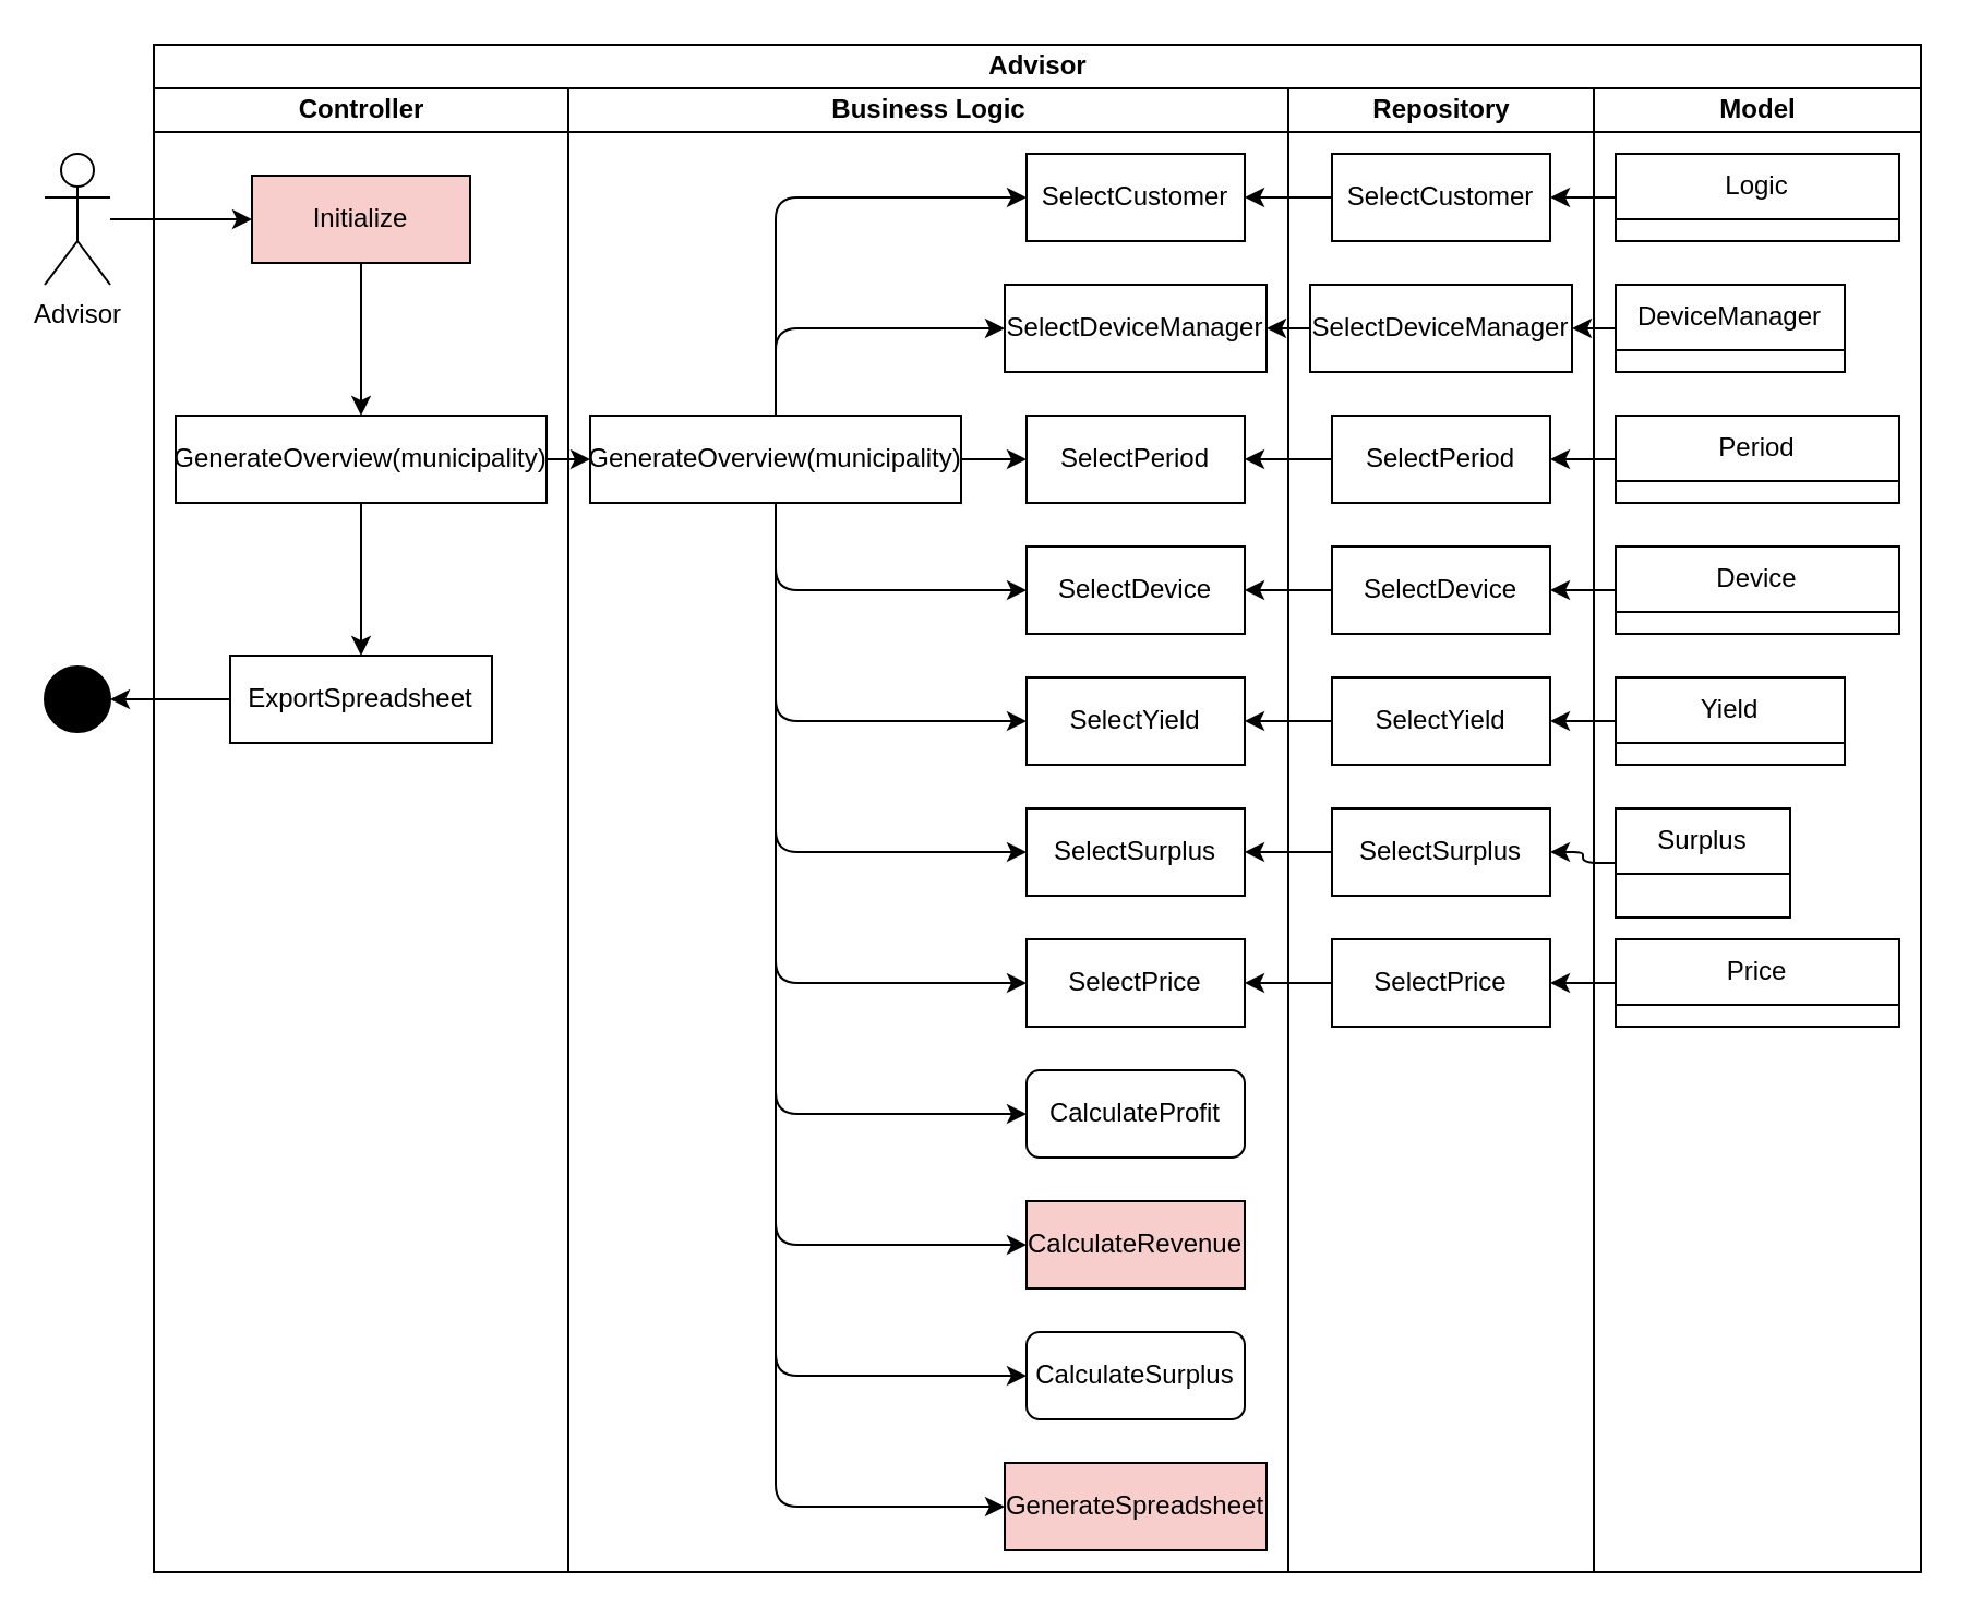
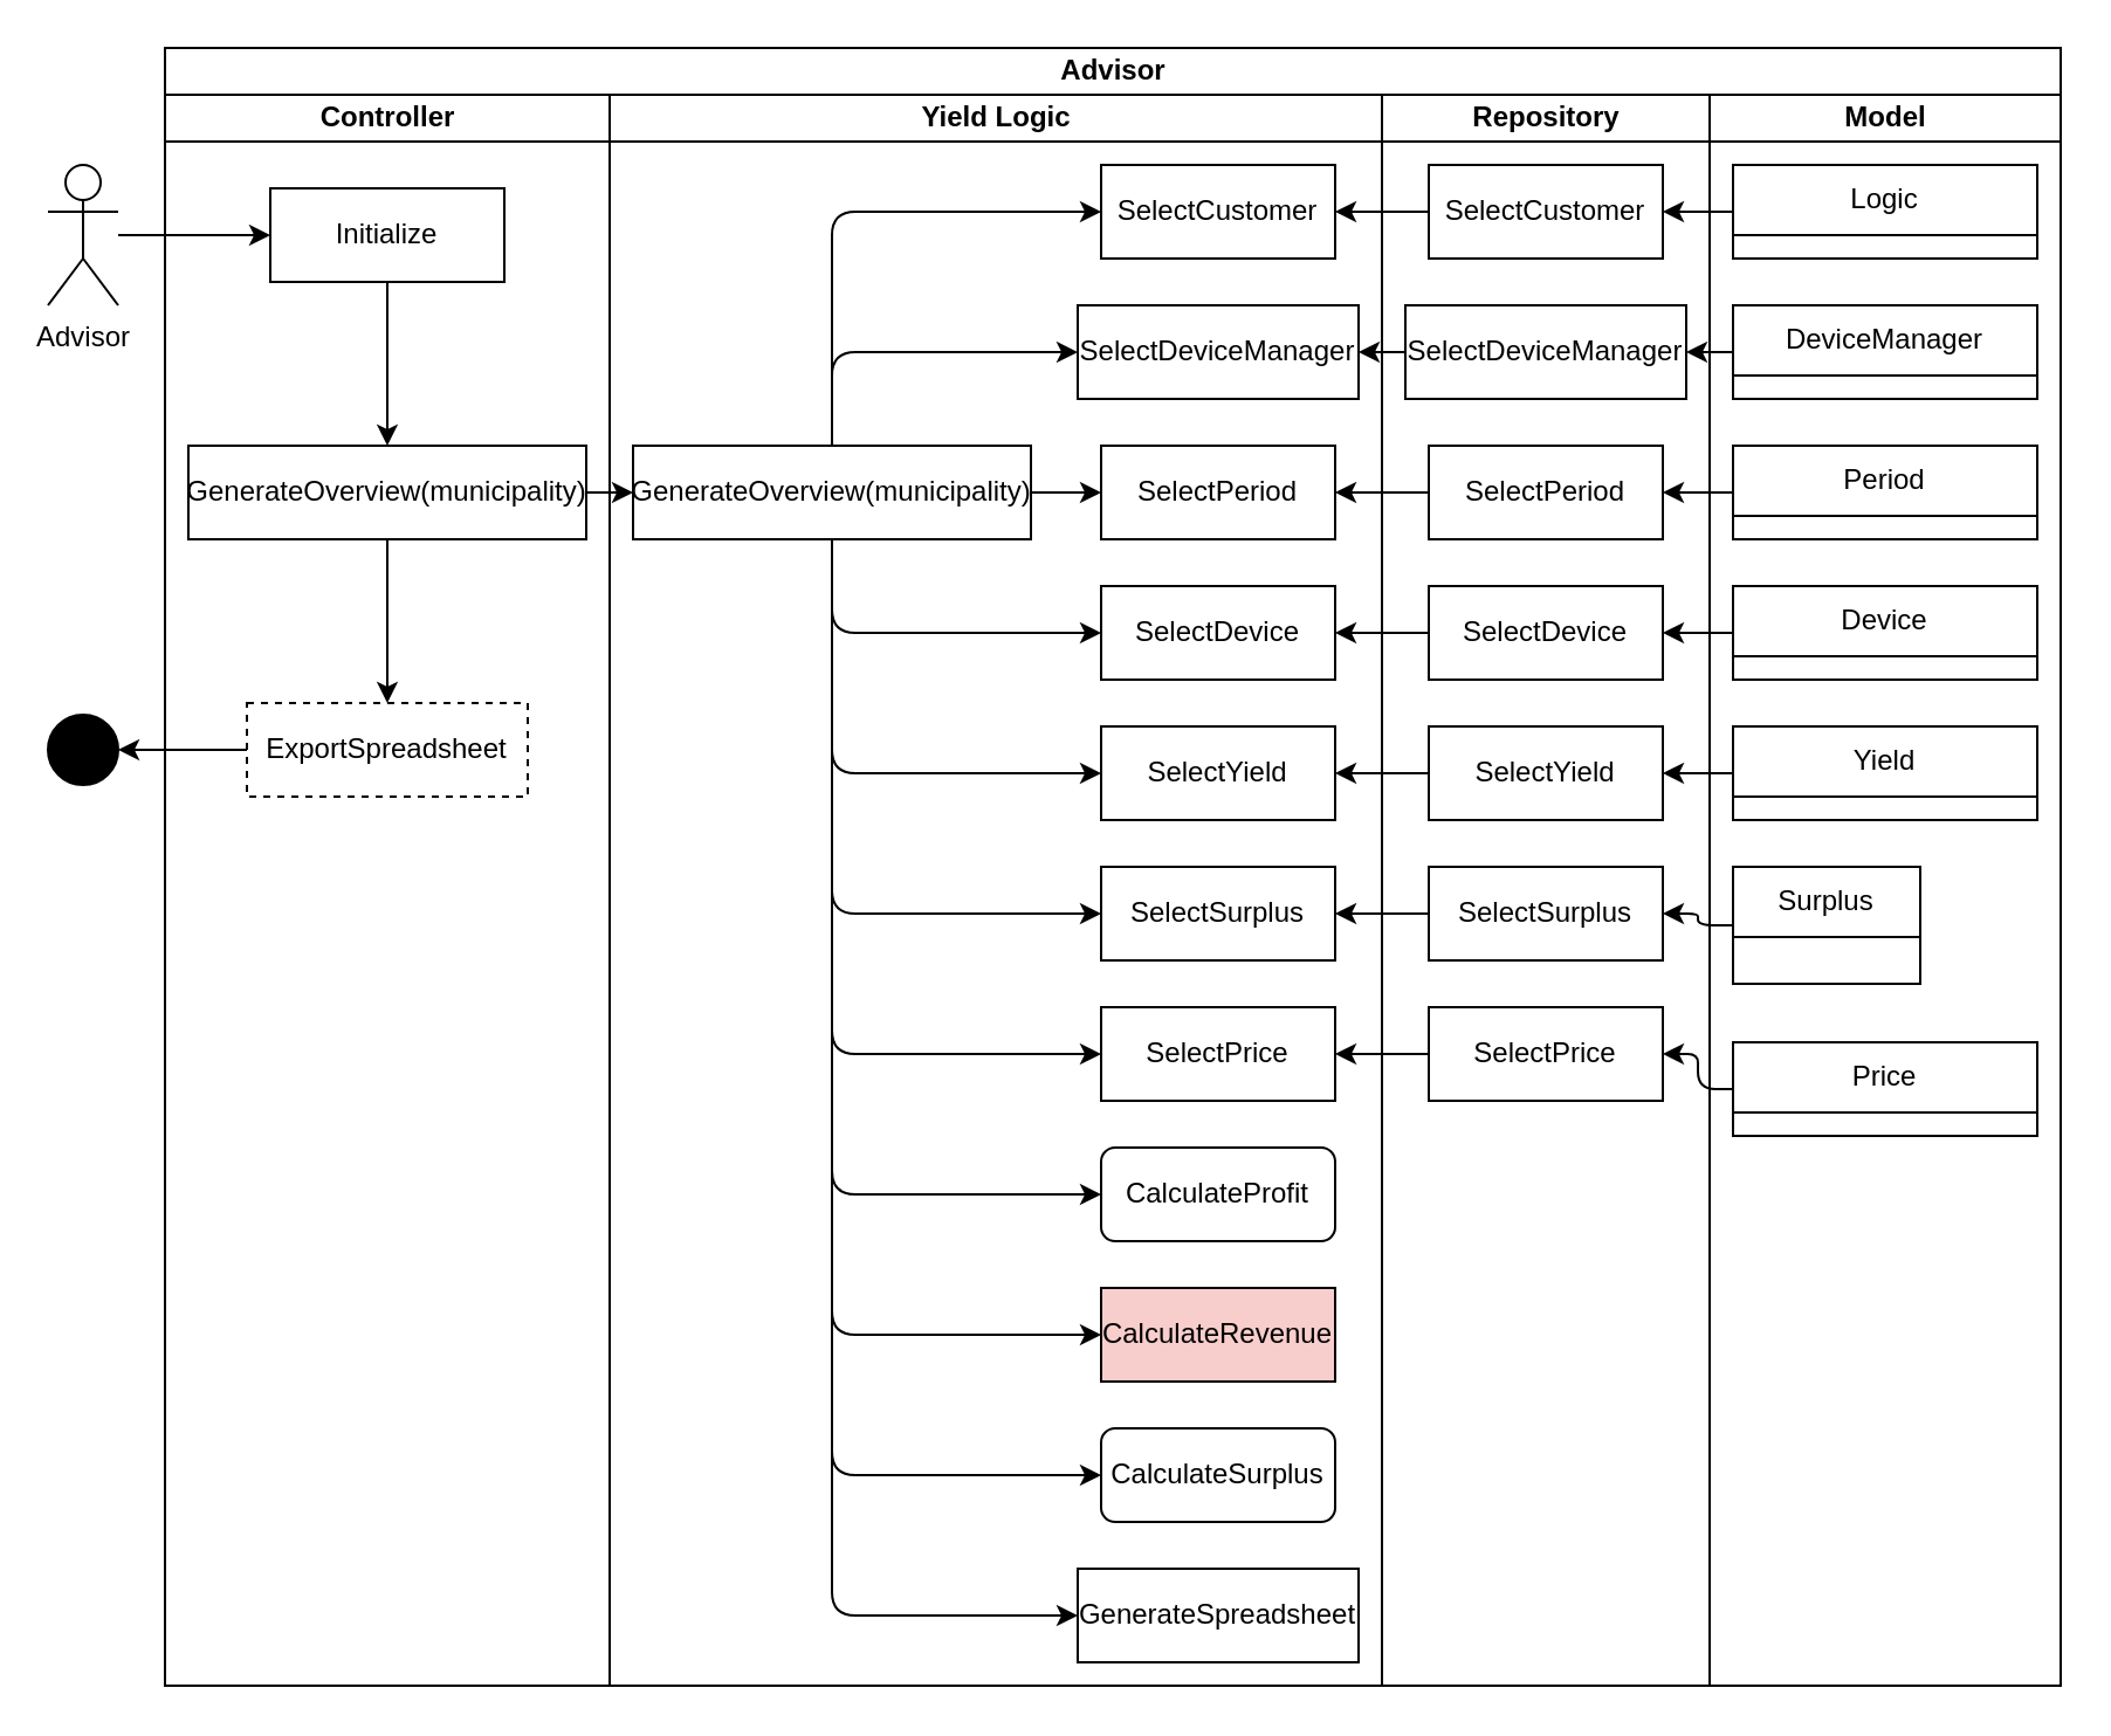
- <mxCell id="9" value="Business Logic" style="swimlane;startSize=20;html=1;" vertex="1" parent="2"><mxGeometry x="190" y="20" width="330" height="680" as="geometry" /></mxCell>
+ <mxCell id="9" value="Yield Logic" style="swimlane;startSize=20;html=1;" vertex="1" parent="2"><mxGeometry x="190" y="20" width="330" height="680" as="geometry" /></mxCell>
- <mxCell id="5" value="Initialize" style="rounded=0;whiteSpace=wrap;html=1;fillColor=#f8cecc;" vertex="1" parent="3"><mxGeometry x="45" y="40" width="100" height="40" as="geometry" /></mxCell>
+ <mxCell id="5" value="Initialize" style="rounded=0;whiteSpace=wrap;html=1;" vertex="1" parent="3"><mxGeometry x="45" y="40" width="100" height="40" as="geometry" /></mxCell>
- <mxCell id="43" value="DeviceManager" style="swimlane;fontStyle=0;childLayout=stackLayout;horizontal=1;startSize=30;horizontalStack=0;resizeParent=1;resizeParentMax=0;resizeLast=0;collapsible=1;marginBottom=0;whiteSpace=wrap;html=1;fontSize=12;" vertex="1" parent="41"><mxGeometry x="10" y="90" width="105" height="40" as="geometry" /></mxCell>
+ <mxCell id="43" value="DeviceManager" style="swimlane;fontStyle=0;childLayout=stackLayout;horizontal=1;startSize=30;horizontalStack=0;resizeParent=1;resizeParentMax=0;resizeLast=0;collapsible=1;marginBottom=0;whiteSpace=wrap;html=1;fontSize=12;" vertex="1" parent="41"><mxGeometry x="10" y="90" width="130" height="40" as="geometry" /></mxCell>
- <mxCell id="6" value="ExportSpreadsheet" style="rounded=0;whiteSpace=wrap;html=1;" vertex="1" parent="3"><mxGeometry x="35" y="260" width="120" height="40" as="geometry" /></mxCell>
+ <mxCell id="6" value="ExportSpreadsheet" style="rounded=0;whiteSpace=wrap;html=1;dashed=1;" vertex="1" parent="3"><mxGeometry x="35" y="260" width="120" height="40" as="geometry" /></mxCell>
- <mxCell id="46" value="Yield" style="swimlane;fontStyle=0;childLayout=stackLayout;horizontal=1;startSize=30;horizontalStack=0;resizeParent=1;resizeParentMax=0;resizeLast=0;collapsible=1;marginBottom=0;whiteSpace=wrap;html=1;fontSize=12;" vertex="1" parent="41"><mxGeometry x="10" y="270" width="105" height="40" as="geometry" /></mxCell>
+ <mxCell id="46" value="Yield" style="swimlane;fontStyle=0;childLayout=stackLayout;horizontal=1;startSize=30;horizontalStack=0;resizeParent=1;resizeParentMax=0;resizeLast=0;collapsible=1;marginBottom=0;whiteSpace=wrap;html=1;fontSize=12;" vertex="1" parent="41"><mxGeometry x="10" y="270" width="130" height="40" as="geometry" /></mxCell>
- <mxCell id="48" value="Price" style="swimlane;fontStyle=0;childLayout=stackLayout;horizontal=1;startSize=30;horizontalStack=0;resizeParent=1;resizeParentMax=0;resizeLast=0;collapsible=1;marginBottom=0;whiteSpace=wrap;html=1;fontSize=12;" vertex="1" parent="41"><mxGeometry x="10" y="390" width="130" height="40" as="geometry" /></mxCell>
+ <mxCell id="48" value="Price" style="swimlane;fontStyle=0;childLayout=stackLayout;horizontal=1;startSize=30;horizontalStack=0;resizeParent=1;resizeParentMax=0;resizeLast=0;collapsible=1;marginBottom=0;whiteSpace=wrap;html=1;fontSize=12;" vertex="1" parent="41"><mxGeometry x="10" y="405" width="130" height="40" as="geometry" /></mxCell>
- <mxCell id="31" value="GenerateSpreadsheet" style="rounded=0;whiteSpace=wrap;html=1;fillColor=#f8cecc;" vertex="1" parent="9"><mxGeometry x="200" y="630" width="120" height="40" as="geometry" /></mxCell>
+ <mxCell id="31" value="GenerateSpreadsheet" style="rounded=0;whiteSpace=wrap;html=1;" vertex="1" parent="9"><mxGeometry x="200" y="630" width="120" height="40" as="geometry" /></mxCell>
